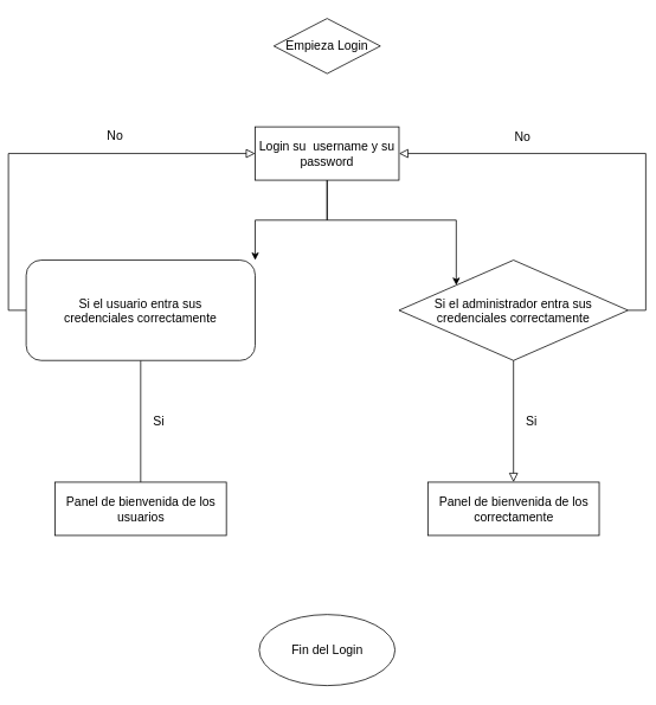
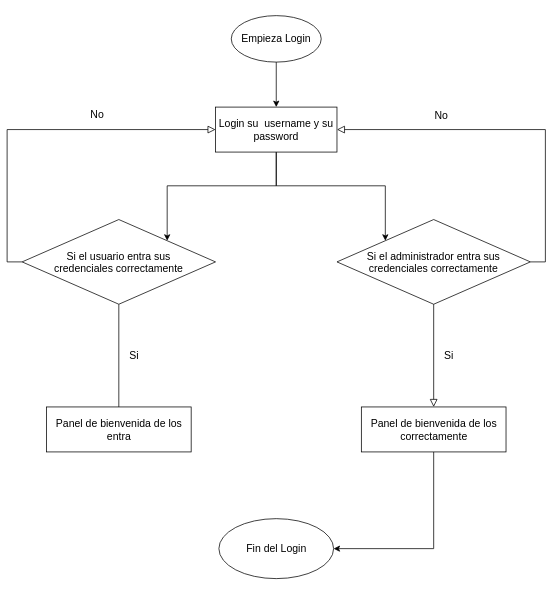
- <mxCell id="6" value="Empieza Login" style="rhombus;whiteSpace=wrap;html=1;fontSize=14;" vertex="1" parent="1"><mxGeometry x="299" y="20" width="120" height="62" as="geometry" /></mxCell>
+ <mxCell id="6" value="Empieza Login" style="ellipse;whiteSpace=wrap;html=1;fontSize=14;" vertex="1" parent="1"><mxGeometry x="299" y="20" width="120" height="62" as="geometry" /></mxCell>
+ <mxCell id="5" style="edgeStyle=orthogonalEdgeStyle;rounded=0;orthogonalLoop=1;jettySize=auto;html=1;entryX=0.5;entryY=0;entryDx=0;entryDy=0;" edge="1" parent="1" source="6" target="9"><mxGeometry relative="1" as="geometry" /></mxCell>
- <mxCell id="10" value="Si el usuario entra sus&lt;div&gt;credenciales correctamente&lt;/div&gt;" style="whiteSpace=wrap;html=1;fontSize=14;rounded=1;" vertex="1" parent="1"><mxGeometry x="20" y="292" width="258" height="113" as="geometry" /></mxCell>
+ <mxCell id="10" value="Si el usuario entra sus&lt;div&gt;credenciales correctamente&lt;/div&gt;" style="rhombus;whiteSpace=wrap;html=1;fontSize=14;" vertex="1" parent="1"><mxGeometry x="20" y="292" width="258" height="113" as="geometry" /></mxCell>
- <mxCell id="12" value="Panel de bienvenida de los usuarios" style="rounded=0;whiteSpace=wrap;html=1;fontSize=14;" vertex="1" parent="1"><mxGeometry x="52.5" y="542" width="193" height="60" as="geometry" /></mxCell>
+ <mxCell id="12" value="Panel de bienvenida de los entra" style="rounded=0;whiteSpace=wrap;html=1;fontSize=14;" vertex="1" parent="1"><mxGeometry x="52.5" y="542" width="193" height="60" as="geometry" /></mxCell>
+ <mxCell id="13" style="edgeStyle=orthogonalEdgeStyle;rounded=0;orthogonalLoop=1;jettySize=auto;html=1;entryX=1;entryY=0.5;entryDx=0;entryDy=0;exitX=0.5;exitY=1;exitDx=0;exitDy=0;" edge="1" parent="1" source="14" target="16"><mxGeometry relative="1" as="geometry" /></mxCell>
